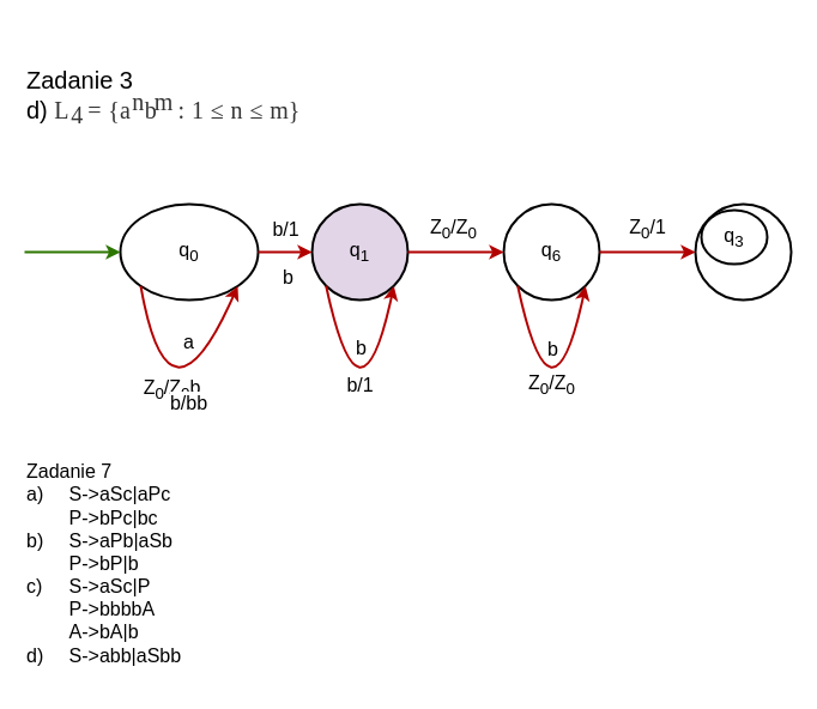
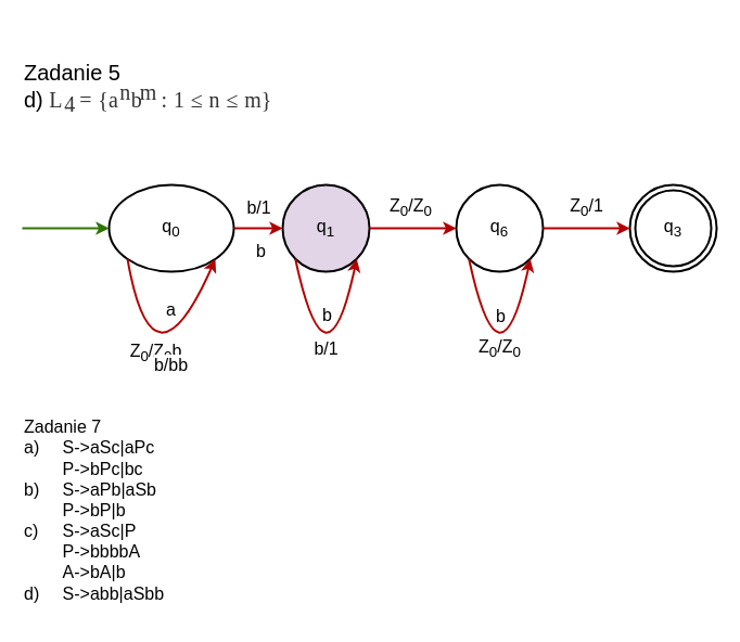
- <mxCell id="7" value="&lt;font style=&quot;font-size: 20px;&quot;&gt;Zadanie 3&lt;br&gt;d)&amp;nbsp;&lt;span style=&quot;box-sizing: content-box; transition: none; display: inline-block; position: relative; border: 0px; padding: 0px; margin: 0px; vertical-align: 0px; line-height: normal; color: rgb(51, 51, 51); text-wrap-mode: nowrap; background-color: rgb(255, 255, 255); width: 11.146em; height: 0px; font-family: &amp;quot;Open Sans&amp;quot;, sans-serif;&quot;&gt;&lt;span style=&quot;box-sizing: content-box; transition: none; position: absolute; border: 0px; padding: 0px; margin: 0px; vertical-align: 0px; line-height: normal; clip: rect(1.273em, 1011.09em, 2.601em, -999.997em); top: -2.191em; left: 0em;&quot;&gt;&lt;span style=&quot;box-sizing: content-box; transition: none; display: inline; position: static; border: 0px; padding: 0px; margin: 0px; vertical-align: 0px; line-height: normal;&quot; id=&quot;MathJax-Span-157&quot; class=&quot;mrow&quot;&gt;&lt;span style=&quot;box-sizing: content-box; transition: none; display: inline; position: static; border: 0px; padding: 0px; margin: 0px; vertical-align: 0px; line-height: normal;&quot; id=&quot;MathJax-Span-158&quot; class=&quot;msubsup&quot;&gt;&lt;span style=&quot;box-sizing: content-box; transition: none; display: inline-block; position: relative; border: 0px; padding: 0px; margin: 0px; vertical-align: 0px; line-height: normal; width: 1.1em; height: 0px;&quot;&gt;&lt;span style=&quot;box-sizing: content-box; transition: none; position: absolute; border: 0px; padding: 0px; margin: 0px; vertical-align: 0px; line-height: normal; clip: rect(3.121em, 1000.64em, 4.16em, -999.997em); top: -3.981em; left: 0em;&quot;&gt;&lt;span style=&quot;box-sizing: content-box; transition: none; display: inline; position: static; border: 0px; padding: 0px; margin: 0px; vertical-align: 0px; line-height: normal; font-family: MathJax_Math-italic;&quot; id=&quot;MathJax-Span-159&quot; class=&quot;mi&quot;&gt;L&lt;/span&gt;&lt;span style=&quot;box-sizing: content-box; transition: none; display: inline-block; position: static; border: 0px; padding: 0px; margin: 0px; vertical-align: 0px; line-height: normal; width: 0px; height: 3.987em;&quot;&gt;&lt;/span&gt;&lt;/span&gt;&lt;span style=&quot;box-sizing: content-box; transition: none; position: absolute; border: 0px; padding: 0px; margin: 0px; vertical-align: 0px; line-height: normal; top: -3.808em; left: 0.696em;&quot;&gt;&lt;span style=&quot;box-sizing: content-box; transition: none; display: inline; position: static; border: 0px; padding: 0px; margin: 0px; vertical-align: 0px; line-height: normal;&quot; id=&quot;MathJax-Span-160&quot; class=&quot;texatom&quot;&gt;&lt;span style=&quot;box-sizing: content-box; transition: none; display: inline; position: static; border: 0px; padding: 0px; margin: 0px; vertical-align: 0px; line-height: normal;&quot; id=&quot;MathJax-Span-161&quot; class=&quot;mrow&quot;&gt;&lt;span style=&quot;box-sizing: content-box; transition: none; display: inline; position: static; border: 0px; padding: 0px; margin: 0px; vertical-align: 0px; line-height: normal; font-family: MathJax_Main;&quot; id=&quot;MathJax-Span-162&quot; class=&quot;mn&quot;&gt;4&lt;/span&gt;&lt;/span&gt;&lt;/span&gt;&lt;span style=&quot;box-sizing: content-box; transition: none; display: inline-block; position: static; border: 0px; padding: 0px; margin: 0px; vertical-align: 0px; line-height: normal; width: 0px; height: 3.987em;&quot;&gt;&lt;/span&gt;&lt;/span&gt;&lt;/span&gt;&lt;/span&gt;&lt;span style=&quot;box-sizing: content-box; transition: none; display: inline; position: static; border: 0px; padding: 0px 0px 0px 0.292em; margin: 0px; vertical-align: 0px; line-height: normal; font-family: MathJax_Main;&quot; id=&quot;MathJax-Span-163&quot; class=&quot;mo&quot;&gt;=&lt;/span&gt;&lt;span style=&quot;box-sizing: content-box; transition: none; display: inline; position: static; border: 0px; padding: 0px 0px 0px 0.292em; margin: 0px; vertical-align: 0px; line-height: normal; font-family: MathJax_Main;&quot; id=&quot;MathJax-Span-164&quot; class=&quot;mo&quot;&gt;{&lt;/span&gt;&lt;span style=&quot;box-sizing: content-box; transition: none; display: inline; position: static; border: 0px; padding: 0px; margin: 0px; vertical-align: 0px; line-height: normal;&quot; id=&quot;MathJax-Span-165&quot; class=&quot;msubsup&quot;&gt;&lt;span style=&quot;box-sizing: content-box; transition: none; display: inline-block; position: relative; border: 0px; padding: 0px; margin: 0px; vertical-align: 0px; line-height: normal; width: 1.042em; height: 0px;&quot;&gt;&lt;span style=&quot;box-sizing: content-box; transition: none; position: absolute; border: 0px; padding: 0px; margin: 0px; vertical-align: 0px; line-height: normal; clip: rect(3.352em, 1000.52em, 4.16em, -999.997em); top: -3.981em; left: 0em;&quot;&gt;&lt;span style=&quot;box-sizing: content-box; transition: none; display: inline; position: static; border: 0px; padding: 0px; margin: 0px; vertical-align: 0px; line-height: normal; font-family: MathJax_Math-italic;&quot; id=&quot;MathJax-Span-166&quot; class=&quot;mi&quot;&gt;a&lt;/span&gt;&lt;span style=&quot;box-sizing: content-box; transition: none; display: inline-block; position: static; border: 0px; padding: 0px; margin: 0px; vertical-align: 0px; line-height: normal; width: 0px; height: 3.987em;&quot;&gt;&lt;/span&gt;&lt;/span&gt;&lt;span style=&quot;box-sizing: content-box; transition: none; position: absolute; border: 0px; padding: 0px; margin: 0px; vertical-align: 0px; line-height: normal; top: -4.327em; left: 0.523em;&quot;&gt;&lt;span style=&quot;box-sizing: content-box; transition: none; display: inline; position: static; border: 0px; padding: 0px; margin: 0px; vertical-align: 0px; line-height: normal;&quot; id=&quot;MathJax-Span-167&quot; class=&quot;texatom&quot;&gt;&lt;span style=&quot;box-sizing: content-box; transition: none; display: inline; position: static; border: 0px; padding: 0px; margin: 0px; vertical-align: 0px; line-height: normal;&quot; id=&quot;MathJax-Span-168&quot; class=&quot;mrow&quot;&gt;&lt;span style=&quot;box-sizing: content-box; transition: none; display: inline; position: static; border: 0px; padding: 0px; margin: 0px; vertical-align: 0px; line-height: normal; font-family: MathJax_Math-italic;&quot; id=&quot;MathJax-Span-169&quot; class=&quot;mi&quot;&gt;n&lt;/span&gt;&lt;/span&gt;&lt;/span&gt;&lt;span style=&quot;box-sizing: content-box; transition: none; display: inline-block; position: static; border: 0px; padding: 0px; margin: 0px; vertical-align: 0px; line-height: normal; width: 0px; height: 3.987em;&quot;&gt;&lt;/span&gt;&lt;/span&gt;&lt;/span&gt;&lt;/span&gt;&lt;span style=&quot;box-sizing: content-box; transition: none; display: inline; position: static; border: 0px; padding: 0px; margin: 0px; vertical-align: 0px; line-height: normal;&quot; id=&quot;MathJax-Span-170&quot; class=&quot;msubsup&quot;&gt;&lt;span style=&quot;box-sizing: content-box; transition: none; display: inline-block; position: relative; border: 0px; padding: 0px; margin: 0px; vertical-align: 0px; line-height: normal; width: 1.1em; height: 0px;&quot;&gt;&lt;span style=&quot;box-sizing: content-box; transition: none; position: absolute; border: 0px; padding: 0px; margin: 0px; vertical-align: 0px; line-height: normal; clip: rect(3.121em, 1000.41em, 4.16em, -999.997em); top: -3.981em; left: 0em;&quot;&gt;&lt;span style=&quot;box-sizing: content-box; transition: none; display: inline; position: static; border: 0px; padding: 0px; margin: 0px; vertical-align: 0px; line-height: normal; font-family: MathJax_Math-italic;&quot; id=&quot;MathJax-Span-171&quot; class=&quot;mi&quot;&gt;b&lt;/span&gt;&lt;span style=&quot;box-sizing: content-box; transition: none; display: inline-block; position: static; border: 0px; padding: 0px; margin: 0px; vertical-align: 0px; line-height: normal; width: 0px; height: 3.987em;&quot;&gt;&lt;/span&gt;&lt;/span&gt;&lt;span style=&quot;box-sizing: content-box; transition: none; position: absolute; border: 0px; padding: 0px; margin: 0px; vertical-align: 0px; line-height: normal; top: -4.327em; left: 0.407em;&quot;&gt;&lt;span style=&quot;box-sizing: content-box; transition: none; display: inline; position: static; border: 0px; padding: 0px; margin: 0px; vertical-align: 0px; line-height: normal;&quot; id=&quot;MathJax-Span-172&quot; class=&quot;texatom&quot;&gt;&lt;span style=&quot;box-sizing: content-box; transition: none; display: inline; position: static; border: 0px; padding: 0px; margin: 0px; vertical-align: 0px; line-height: normal;&quot; id=&quot;MathJax-Span-173&quot; class=&quot;mrow&quot;&gt;&lt;span style=&quot;box-sizing: content-box; transition: none; display: inline; position: static; border: 0px; padding: 0px; margin: 0px; vertical-align: 0px; line-height: normal; font-family: MathJax_Math-italic;&quot; id=&quot;MathJax-Span-174&quot; class=&quot;mi&quot;&gt;m&lt;/span&gt;&lt;/span&gt;&lt;/span&gt;&lt;span style=&quot;box-sizing: content-box; transition: none; display: inline-block; position: static; border: 0px; padding: 0px; margin: 0px; vertical-align: 0px; line-height: normal; width: 0px; height: 3.987em;&quot;&gt;&lt;/span&gt;&lt;/span&gt;&lt;/span&gt;&lt;/span&gt;&lt;span style=&quot;box-sizing: content-box; transition: none; display: inline; position: static; border: 0px; padding: 0px 0px 0px 0.292em; margin: 0px; vertical-align: 0px; line-height: normal; font-family: MathJax_Main;&quot; id=&quot;MathJax-Span-175&quot; class=&quot;mo&quot;&gt;:&lt;/span&gt;&lt;span style=&quot;box-sizing: content-box; transition: none; display: inline; position: static; border: 0px; padding: 0px 0px 0px 0.292em; margin: 0px; vertical-align: 0px; line-height: normal; font-family: MathJax_Main;&quot; id=&quot;MathJax-Span-176&quot; class=&quot;mn&quot;&gt;1&lt;/span&gt;&lt;span style=&quot;box-sizing: content-box; transition: none; display: inline; position: static; border: 0px; padding: 0px 0px 0px 0.292em; margin: 0px; vertical-align: 0px; line-height: normal; font-family: MathJax_Main;&quot; id=&quot;MathJax-Span-177&quot; class=&quot;mo&quot;&gt;≤&lt;/span&gt;&lt;span style=&quot;box-sizing: content-box; transition: none; display: inline; position: static; border: 0px; padding: 0px 0px 0px 0.292em; margin: 0px; vertical-align: 0px; line-height: normal; font-family: MathJax_Math-italic;&quot; id=&quot;MathJax-Span-178&quot; class=&quot;mi&quot;&gt;n&lt;/span&gt;&lt;span style=&quot;box-sizing: content-box; transition: none; display: inline; position: static; border: 0px; padding: 0px 0px 0px 0.292em; margin: 0px; vertical-align: 0px; line-height: normal; font-family: MathJax_Main;&quot; id=&quot;MathJax-Span-179&quot; class=&quot;mo&quot;&gt;≤&lt;/span&gt;&lt;span style=&quot;box-sizing: content-box; transition: none; display: inline; position: static; border: 0px; padding: 0px 0px 0px 0.292em; margin: 0px; vertical-align: 0px; line-height: normal; font-family: MathJax_Math-italic;&quot; id=&quot;MathJax-Span-180&quot; class=&quot;mi&quot;&gt;m&lt;/span&gt;&lt;span style=&quot;box-sizing: content-box; transition: none; display: inline; position: static; border: 0px; padding: 0px; margin: 0px; vertical-align: 0px; line-height: normal; font-family: MathJax_Main;&quot; id=&quot;MathJax-Span-181&quot; class=&quot;mo&quot;&gt;}&lt;/span&gt;&lt;/span&gt;&lt;span style=&quot;box-sizing: content-box; transition: none; display: inline-block; position: static; border: 0px; padding: 0px; margin: 0px; vertical-align: 0px; line-height: normal; width: 0px; height: 2.197em;&quot;&gt;&lt;/span&gt;&lt;/span&gt;&lt;/span&gt;&lt;span style=&quot;box-sizing: content-box; transition: none; display: inline-block; position: static; border-width: 0px; border-top-style: initial; border-right-style: initial; border-bottom-style: initial; border-left-style: solid; border-color: initial; border-image: initial; padding: 0px; margin: 0px; vertical-align: -0.343em; line-height: normal; color: rgb(51, 51, 51); font-family: &amp;quot;Open Sans&amp;quot;, sans-serif; text-wrap-mode: nowrap; background-color: rgb(255, 255, 255); overflow: hidden; width: 0px; height: 1.32em;&quot;&gt;&lt;/span&gt;&lt;/font&gt;" style="text;html=1;align=left;verticalAlign=middle;whiteSpace=wrap;rounded=0;" vertex="1" parent="1"><mxGeometry x="20" y="20" width="280" height="120" as="geometry" /></mxCell>
+ <mxCell id="7" value="&lt;font style=&quot;font-size: 20px;&quot;&gt;Zadanie 5&lt;br&gt;d)&amp;nbsp;&lt;span style=&quot;box-sizing: content-box; transition: none; display: inline-block; position: relative; border: 0px; padding: 0px; margin: 0px; vertical-align: 0px; line-height: normal; color: rgb(51, 51, 51); text-wrap-mode: nowrap; background-color: rgb(255, 255, 255); width: 11.146em; height: 0px; font-family: &amp;quot;Open Sans&amp;quot;, sans-serif;&quot;&gt;&lt;span style=&quot;box-sizing: content-box; transition: none; position: absolute; border: 0px; padding: 0px; margin: 0px; vertical-align: 0px; line-height: normal; clip: rect(1.273em, 1011.09em, 2.601em, -999.997em); top: -2.191em; left: 0em;&quot;&gt;&lt;span style=&quot;box-sizing: content-box; transition: none; display: inline; position: static; border: 0px; padding: 0px; margin: 0px; vertical-align: 0px; line-height: normal;&quot; id=&quot;MathJax-Span-157&quot; class=&quot;mrow&quot;&gt;&lt;span style=&quot;box-sizing: content-box; transition: none; display: inline; position: static; border: 0px; padding: 0px; margin: 0px; vertical-align: 0px; line-height: normal;&quot; id=&quot;MathJax-Span-158&quot; class=&quot;msubsup&quot;&gt;&lt;span style=&quot;box-sizing: content-box; transition: none; display: inline-block; position: relative; border: 0px; padding: 0px; margin: 0px; vertical-align: 0px; line-height: normal; width: 1.1em; height: 0px;&quot;&gt;&lt;span style=&quot;box-sizing: content-box; transition: none; position: absolute; border: 0px; padding: 0px; margin: 0px; vertical-align: 0px; line-height: normal; clip: rect(3.121em, 1000.64em, 4.16em, -999.997em); top: -3.981em; left: 0em;&quot;&gt;&lt;span style=&quot;box-sizing: content-box; transition: none; display: inline; position: static; border: 0px; padding: 0px; margin: 0px; vertical-align: 0px; line-height: normal; font-family: MathJax_Math-italic;&quot; id=&quot;MathJax-Span-159&quot; class=&quot;mi&quot;&gt;L&lt;/span&gt;&lt;span style=&quot;box-sizing: content-box; transition: none; display: inline-block; position: static; border: 0px; padding: 0px; margin: 0px; vertical-align: 0px; line-height: normal; width: 0px; height: 3.987em;&quot;&gt;&lt;/span&gt;&lt;/span&gt;&lt;span style=&quot;box-sizing: content-box; transition: none; position: absolute; border: 0px; padding: 0px; margin: 0px; vertical-align: 0px; line-height: normal; top: -3.808em; left: 0.696em;&quot;&gt;&lt;span style=&quot;box-sizing: content-box; transition: none; display: inline; position: static; border: 0px; padding: 0px; margin: 0px; vertical-align: 0px; line-height: normal;&quot; id=&quot;MathJax-Span-160&quot; class=&quot;texatom&quot;&gt;&lt;span style=&quot;box-sizing: content-box; transition: none; display: inline; position: static; border: 0px; padding: 0px; margin: 0px; vertical-align: 0px; line-height: normal;&quot; id=&quot;MathJax-Span-161&quot; class=&quot;mrow&quot;&gt;&lt;span style=&quot;box-sizing: content-box; transition: none; display: inline; position: static; border: 0px; padding: 0px; margin: 0px; vertical-align: 0px; line-height: normal; font-family: MathJax_Main;&quot; id=&quot;MathJax-Span-162&quot; class=&quot;mn&quot;&gt;4&lt;/span&gt;&lt;/span&gt;&lt;/span&gt;&lt;span style=&quot;box-sizing: content-box; transition: none; display: inline-block; position: static; border: 0px; padding: 0px; margin: 0px; vertical-align: 0px; line-height: normal; width: 0px; height: 3.987em;&quot;&gt;&lt;/span&gt;&lt;/span&gt;&lt;/span&gt;&lt;/span&gt;&lt;span style=&quot;box-sizing: content-box; transition: none; display: inline; position: static; border: 0px; padding: 0px 0px 0px 0.292em; margin: 0px; vertical-align: 0px; line-height: normal; font-family: MathJax_Main;&quot; id=&quot;MathJax-Span-163&quot; class=&quot;mo&quot;&gt;=&lt;/span&gt;&lt;span style=&quot;box-sizing: content-box; transition: none; display: inline; position: static; border: 0px; padding: 0px 0px 0px 0.292em; margin: 0px; vertical-align: 0px; line-height: normal; font-family: MathJax_Main;&quot; id=&quot;MathJax-Span-164&quot; class=&quot;mo&quot;&gt;{&lt;/span&gt;&lt;span style=&quot;box-sizing: content-box; transition: none; display: inline; position: static; border: 0px; padding: 0px; margin: 0px; vertical-align: 0px; line-height: normal;&quot; id=&quot;MathJax-Span-165&quot; class=&quot;msubsup&quot;&gt;&lt;span style=&quot;box-sizing: content-box; transition: none; display: inline-block; position: relative; border: 0px; padding: 0px; margin: 0px; vertical-align: 0px; line-height: normal; width: 1.042em; height: 0px;&quot;&gt;&lt;span style=&quot;box-sizing: content-box; transition: none; position: absolute; border: 0px; padding: 0px; margin: 0px; vertical-align: 0px; line-height: normal; clip: rect(3.352em, 1000.52em, 4.16em, -999.997em); top: -3.981em; left: 0em;&quot;&gt;&lt;span style=&quot;box-sizing: content-box; transition: none; display: inline; position: static; border: 0px; padding: 0px; margin: 0px; vertical-align: 0px; line-height: normal; font-family: MathJax_Math-italic;&quot; id=&quot;MathJax-Span-166&quot; class=&quot;mi&quot;&gt;a&lt;/span&gt;&lt;span style=&quot;box-sizing: content-box; transition: none; display: inline-block; position: static; border: 0px; padding: 0px; margin: 0px; vertical-align: 0px; line-height: normal; width: 0px; height: 3.987em;&quot;&gt;&lt;/span&gt;&lt;/span&gt;&lt;span style=&quot;box-sizing: content-box; transition: none; position: absolute; border: 0px; padding: 0px; margin: 0px; vertical-align: 0px; line-height: normal; top: -4.327em; left: 0.523em;&quot;&gt;&lt;span style=&quot;box-sizing: content-box; transition: none; display: inline; position: static; border: 0px; padding: 0px; margin: 0px; vertical-align: 0px; line-height: normal;&quot; id=&quot;MathJax-Span-167&quot; class=&quot;texatom&quot;&gt;&lt;span style=&quot;box-sizing: content-box; transition: none; display: inline; position: static; border: 0px; padding: 0px; margin: 0px; vertical-align: 0px; line-height: normal;&quot; id=&quot;MathJax-Span-168&quot; class=&quot;mrow&quot;&gt;&lt;span style=&quot;box-sizing: content-box; transition: none; display: inline; position: static; border: 0px; padding: 0px; margin: 0px; vertical-align: 0px; line-height: normal; font-family: MathJax_Math-italic;&quot; id=&quot;MathJax-Span-169&quot; class=&quot;mi&quot;&gt;n&lt;/span&gt;&lt;/span&gt;&lt;/span&gt;&lt;span style=&quot;box-sizing: content-box; transition: none; display: inline-block; position: static; border: 0px; padding: 0px; margin: 0px; vertical-align: 0px; line-height: normal; width: 0px; height: 3.987em;&quot;&gt;&lt;/span&gt;&lt;/span&gt;&lt;/span&gt;&lt;/span&gt;&lt;span style=&quot;box-sizing: content-box; transition: none; display: inline; position: static; border: 0px; padding: 0px; margin: 0px; vertical-align: 0px; line-height: normal;&quot; id=&quot;MathJax-Span-170&quot; class=&quot;msubsup&quot;&gt;&lt;span style=&quot;box-sizing: content-box; transition: none; display: inline-block; position: relative; border: 0px; padding: 0px; margin: 0px; vertical-align: 0px; line-height: normal; width: 1.1em; height: 0px;&quot;&gt;&lt;span style=&quot;box-sizing: content-box; transition: none; position: absolute; border: 0px; padding: 0px; margin: 0px; vertical-align: 0px; line-height: normal; clip: rect(3.121em, 1000.41em, 4.16em, -999.997em); top: -3.981em; left: 0em;&quot;&gt;&lt;span style=&quot;box-sizing: content-box; transition: none; display: inline; position: static; border: 0px; padding: 0px; margin: 0px; vertical-align: 0px; line-height: normal; font-family: MathJax_Math-italic;&quot; id=&quot;MathJax-Span-171&quot; class=&quot;mi&quot;&gt;b&lt;/span&gt;&lt;span style=&quot;box-sizing: content-box; transition: none; display: inline-block; position: static; border: 0px; padding: 0px; margin: 0px; vertical-align: 0px; line-height: normal; width: 0px; height: 3.987em;&quot;&gt;&lt;/span&gt;&lt;/span&gt;&lt;span style=&quot;box-sizing: content-box; transition: none; position: absolute; border: 0px; padding: 0px; margin: 0px; vertical-align: 0px; line-height: normal; top: -4.327em; left: 0.407em;&quot;&gt;&lt;span style=&quot;box-sizing: content-box; transition: none; display: inline; position: static; border: 0px; padding: 0px; margin: 0px; vertical-align: 0px; line-height: normal;&quot; id=&quot;MathJax-Span-172&quot; class=&quot;texatom&quot;&gt;&lt;span style=&quot;box-sizing: content-box; transition: none; display: inline; position: static; border: 0px; padding: 0px; margin: 0px; vertical-align: 0px; line-height: normal;&quot; id=&quot;MathJax-Span-173&quot; class=&quot;mrow&quot;&gt;&lt;span style=&quot;box-sizing: content-box; transition: none; display: inline; position: static; border: 0px; padding: 0px; margin: 0px; vertical-align: 0px; line-height: normal; font-family: MathJax_Math-italic;&quot; id=&quot;MathJax-Span-174&quot; class=&quot;mi&quot;&gt;m&lt;/span&gt;&lt;/span&gt;&lt;/span&gt;&lt;span style=&quot;box-sizing: content-box; transition: none; display: inline-block; position: static; border: 0px; padding: 0px; margin: 0px; vertical-align: 0px; line-height: normal; width: 0px; height: 3.987em;&quot;&gt;&lt;/span&gt;&lt;/span&gt;&lt;/span&gt;&lt;/span&gt;&lt;span style=&quot;box-sizing: content-box; transition: none; display: inline; position: static; border: 0px; padding: 0px 0px 0px 0.292em; margin: 0px; vertical-align: 0px; line-height: normal; font-family: MathJax_Main;&quot; id=&quot;MathJax-Span-175&quot; class=&quot;mo&quot;&gt;:&lt;/span&gt;&lt;span style=&quot;box-sizing: content-box; transition: none; display: inline; position: static; border: 0px; padding: 0px 0px 0px 0.292em; margin: 0px; vertical-align: 0px; line-height: normal; font-family: MathJax_Main;&quot; id=&quot;MathJax-Span-176&quot; class=&quot;mn&quot;&gt;1&lt;/span&gt;&lt;span style=&quot;box-sizing: content-box; transition: none; display: inline; position: static; border: 0px; padding: 0px 0px 0px 0.292em; margin: 0px; vertical-align: 0px; line-height: normal; font-family: MathJax_Main;&quot; id=&quot;MathJax-Span-177&quot; class=&quot;mo&quot;&gt;≤&lt;/span&gt;&lt;span style=&quot;box-sizing: content-box; transition: none; display: inline; position: static; border: 0px; padding: 0px 0px 0px 0.292em; margin: 0px; vertical-align: 0px; line-height: normal; font-family: MathJax_Math-italic;&quot; id=&quot;MathJax-Span-178&quot; class=&quot;mi&quot;&gt;n&lt;/span&gt;&lt;span style=&quot;box-sizing: content-box; transition: none; display: inline; position: static; border: 0px; padding: 0px 0px 0px 0.292em; margin: 0px; vertical-align: 0px; line-height: normal; font-family: MathJax_Main;&quot; id=&quot;MathJax-Span-179&quot; class=&quot;mo&quot;&gt;≤&lt;/span&gt;&lt;span style=&quot;box-sizing: content-box; transition: none; display: inline; position: static; border: 0px; padding: 0px 0px 0px 0.292em; margin: 0px; vertical-align: 0px; line-height: normal; font-family: MathJax_Math-italic;&quot; id=&quot;MathJax-Span-180&quot; class=&quot;mi&quot;&gt;m&lt;/span&gt;&lt;span style=&quot;box-sizing: content-box; transition: none; display: inline; position: static; border: 0px; padding: 0px; margin: 0px; vertical-align: 0px; line-height: normal; font-family: MathJax_Main;&quot; id=&quot;MathJax-Span-181&quot; class=&quot;mo&quot;&gt;}&lt;/span&gt;&lt;/span&gt;&lt;span style=&quot;box-sizing: content-box; transition: none; display: inline-block; position: static; border: 0px; padding: 0px; margin: 0px; vertical-align: 0px; line-height: normal; width: 0px; height: 2.197em;&quot;&gt;&lt;/span&gt;&lt;/span&gt;&lt;/span&gt;&lt;span style=&quot;box-sizing: content-box; transition: none; display: inline-block; position: static; border-width: 0px; border-top-style: initial; border-right-style: initial; border-bottom-style: initial; border-left-style: solid; border-color: initial; border-image: initial; padding: 0px; margin: 0px; vertical-align: -0.343em; line-height: normal; color: rgb(51, 51, 51); font-family: &amp;quot;Open Sans&amp;quot;, sans-serif; text-wrap-mode: nowrap; background-color: rgb(255, 255, 255); overflow: hidden; width: 0px; height: 1.32em;&quot;&gt;&lt;/span&gt;&lt;/font&gt;" style="text;html=1;align=left;verticalAlign=middle;whiteSpace=wrap;rounded=0;" vertex="1" parent="1"><mxGeometry x="20" y="20" width="280" height="120" as="geometry" /></mxCell>
- <mxCell id="15" value="&lt;font style=&quot;font-size: 16px;&quot;&gt;q&lt;sub style=&quot;&quot;&gt;3&lt;/sub&gt;&lt;/font&gt;" style="ellipse;whiteSpace=wrap;html=1;aspect=fixed;strokeWidth=2;" vertex="1" parent="1"><mxGeometry x="585" y="175" width="55" height="45" as="geometry" /></mxCell>
+ <mxCell id="15" value="&lt;font style=&quot;font-size: 16px;&quot;&gt;q&lt;sub style=&quot;&quot;&gt;3&lt;/sub&gt;&lt;/font&gt;" style="ellipse;whiteSpace=wrap;html=1;aspect=fixed;strokeWidth=2;" vertex="1" parent="1"><mxGeometry x="585" y="175" width="70" height="70" as="geometry" /></mxCell>
